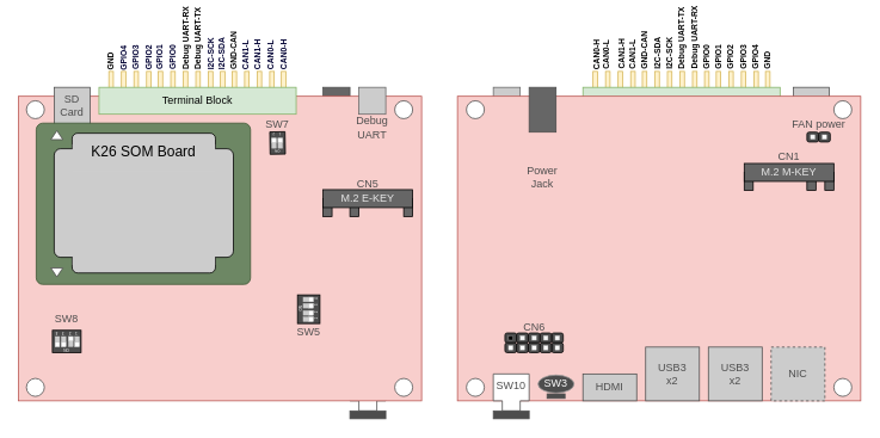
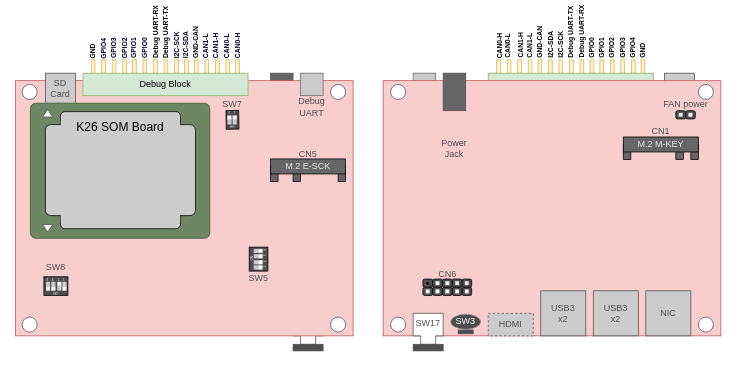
- <mxCell id="81" value="Terminal Block" style="rounded=0;whiteSpace=wrap;html=1;strokeColor=#82b366;fillColor=#d5e8d4;" vertex="1" parent="1"><mxGeometry x="110" y="86.01" width="220" height="30" as="geometry" /></mxCell>
+ <mxCell id="81" value="Debug Block" style="rounded=0;whiteSpace=wrap;html=1;strokeColor=#82b366;fillColor=#d5e8d4;" vertex="1" parent="1"><mxGeometry x="110" y="86.01" width="220" height="30" as="geometry" /></mxCell>
- <mxCell id="86" value="&lt;font color=&quot;#e6e6e6&quot;&gt;M.2 E-KEY&lt;/font&gt;" style="rounded=0;whiteSpace=wrap;html=1;strokeColor=#000000;fontColor=#4D4D4D;fillColor=#666666;" vertex="1" parent="1"><mxGeometry x="360" y="200.28" width="100" height="20" as="geometry" /></mxCell>
+ <mxCell id="86" value="&lt;font color=&quot;#e6e6e6&quot;&gt;M.2 E-SCK&lt;/font&gt;" style="rounded=0;whiteSpace=wrap;html=1;strokeColor=#000000;fontColor=#4D4D4D;fillColor=#666666;" vertex="1" parent="1"><mxGeometry x="360" y="200.28" width="100" height="20" as="geometry" /></mxCell>
- <mxCell id="29" value="NIC" style="rounded=0;whiteSpace=wrap;html=1;strokeColor=#4D4D4D;fontColor=#4D4D4D;fillColor=#CCCCCC;dashed=1;" vertex="1" parent="1"><mxGeometry x="860" y="376.01" width="60" height="60" as="geometry" /></mxCell>
+ <mxCell id="29" value="NIC" style="rounded=0;whiteSpace=wrap;html=1;strokeColor=#4D4D4D;fontColor=#4D4D4D;fillColor=#CCCCCC;" vertex="1" parent="1"><mxGeometry x="860" y="376.01" width="60" height="60" as="geometry" /></mxCell>
- <mxCell id="35" value="SW10" style="shape=tee;whiteSpace=wrap;html=1;dx=20;dy=30;verticalAlign=top;strokeColor=#4D4D4D;fontColor=#4D4D4D;" vertex="1" parent="1"><mxGeometry y="406.01" width="40" height="41.25" as="geometry" x="550" /></mxCell>
+ <mxCell id="35" value="SW17" style="shape=tee;whiteSpace=wrap;html=1;dx=20;dy=30;verticalAlign=top;strokeColor=#4D4D4D;fontColor=#4D4D4D;" vertex="1" parent="1"><mxGeometry y="406.01" width="40" height="41.25" as="geometry" x="550" /></mxCell>
- <mxCell id="32" value="HDMI" style="rounded=0;whiteSpace=wrap;html=1;strokeColor=#4D4D4D;fontColor=#4D4D4D;fillColor=#CCCCCC;" vertex="1" parent="1"><mxGeometry x="650" y="406.01" width="60" height="30" as="geometry" /></mxCell>
+ <mxCell id="32" value="HDMI" style="rounded=0;whiteSpace=wrap;html=1;strokeColor=#4D4D4D;fontColor=#4D4D4D;fillColor=#CCCCCC;dashed=1;" vertex="1" parent="1"><mxGeometry x="650" y="406.01" width="60" height="30" as="geometry" /></mxCell>
